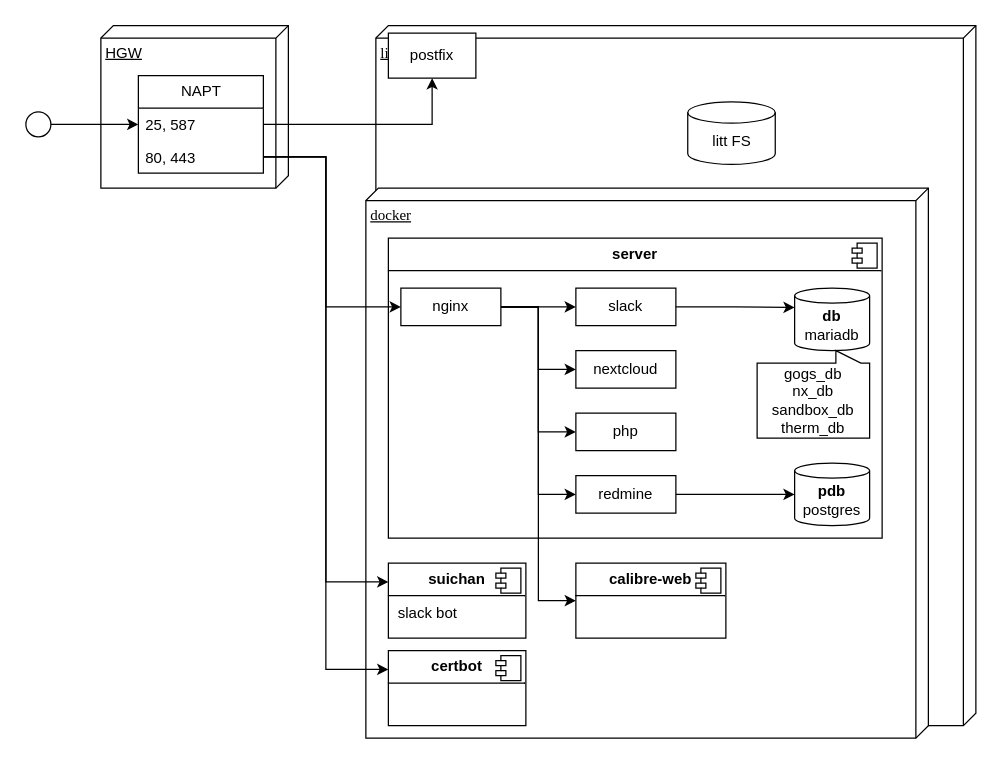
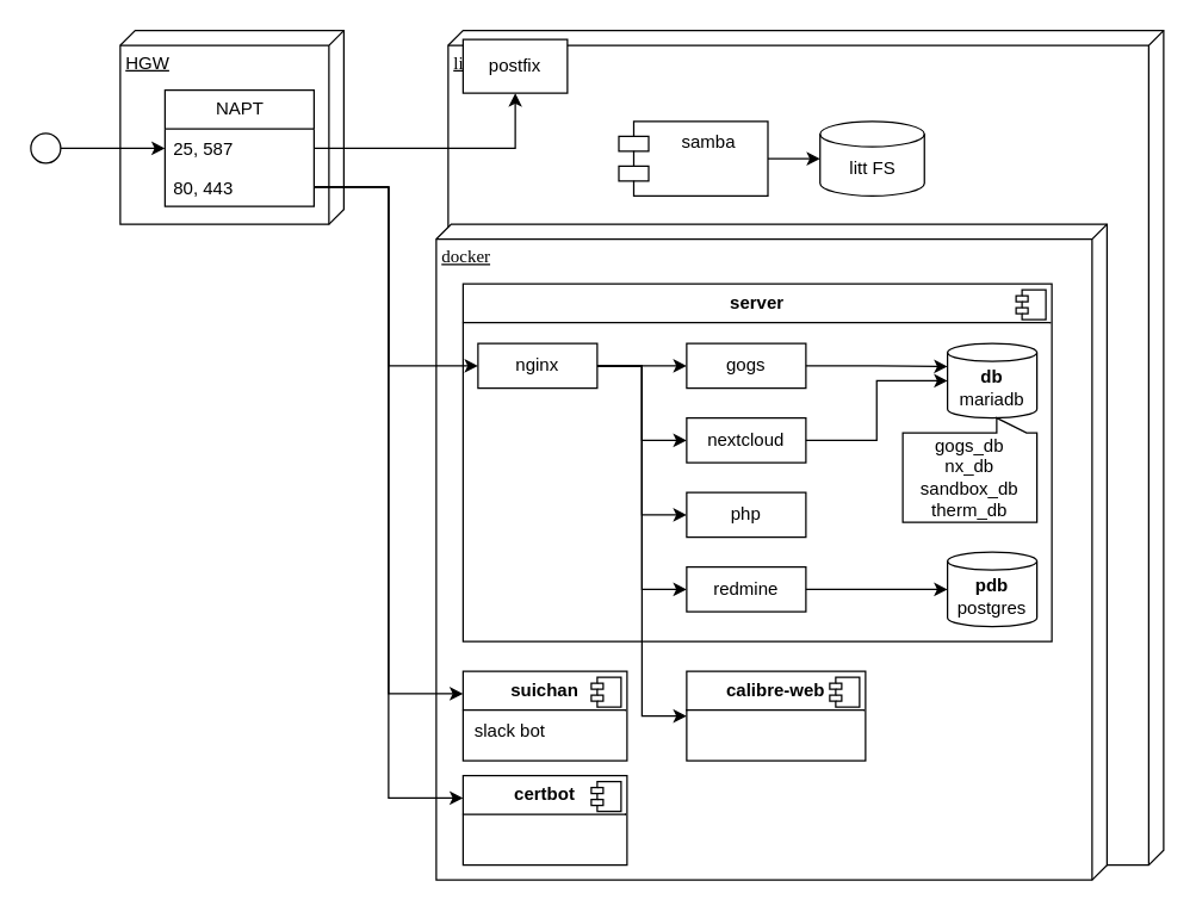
+ <mxCell id="7" value="samba" style="shape=module;align=left;spacingLeft=20;align=center;verticalAlign=top;whiteSpace=wrap;html=1;" vertex="1" parent="1"><mxGeometry x="414.5" y="81" width="100" height="50" as="geometry" /></mxCell>
+ <mxCell id="34" style="edgeStyle=orthogonalEdgeStyle;rounded=0;orthogonalLoop=1;jettySize=auto;html=1;exitX=1;exitY=0.5;exitDx=0;exitDy=0;entryX=0;entryY=0.5;entryDx=0;entryDy=0;entryPerimeter=0;" edge="1" parent="1" source="7" target="33"><mxGeometry relative="1" as="geometry" /></mxCell>
- <mxCell id="20" value="slack" style="html=1;whiteSpace=wrap;" vertex="1" parent="10"><mxGeometry x="150" y="40" width="80" height="30" as="geometry" /></mxCell>
+ <mxCell id="20" value="gogs" style="html=1;whiteSpace=wrap;" vertex="1" parent="10"><mxGeometry x="150" y="40" width="80" height="30" as="geometry" /></mxCell>
+ <mxCell id="23" style="edgeStyle=orthogonalEdgeStyle;rounded=0;orthogonalLoop=1;jettySize=auto;html=1;exitX=1;exitY=0.5;exitDx=0;exitDy=0;entryX=0;entryY=0.5;entryDx=0;entryDy=0;entryPerimeter=0;" edge="1" parent="10" source="22" target="13"><mxGeometry relative="1" as="geometry" /></mxCell>
